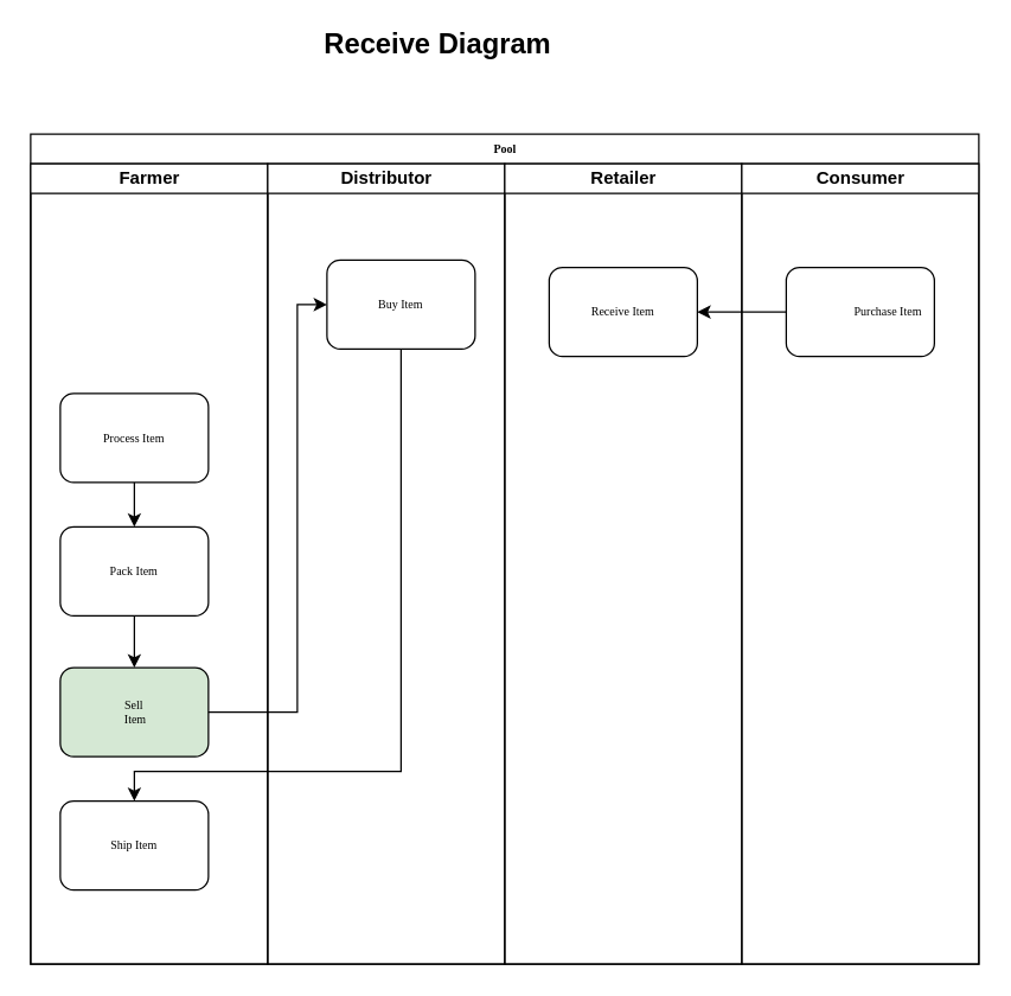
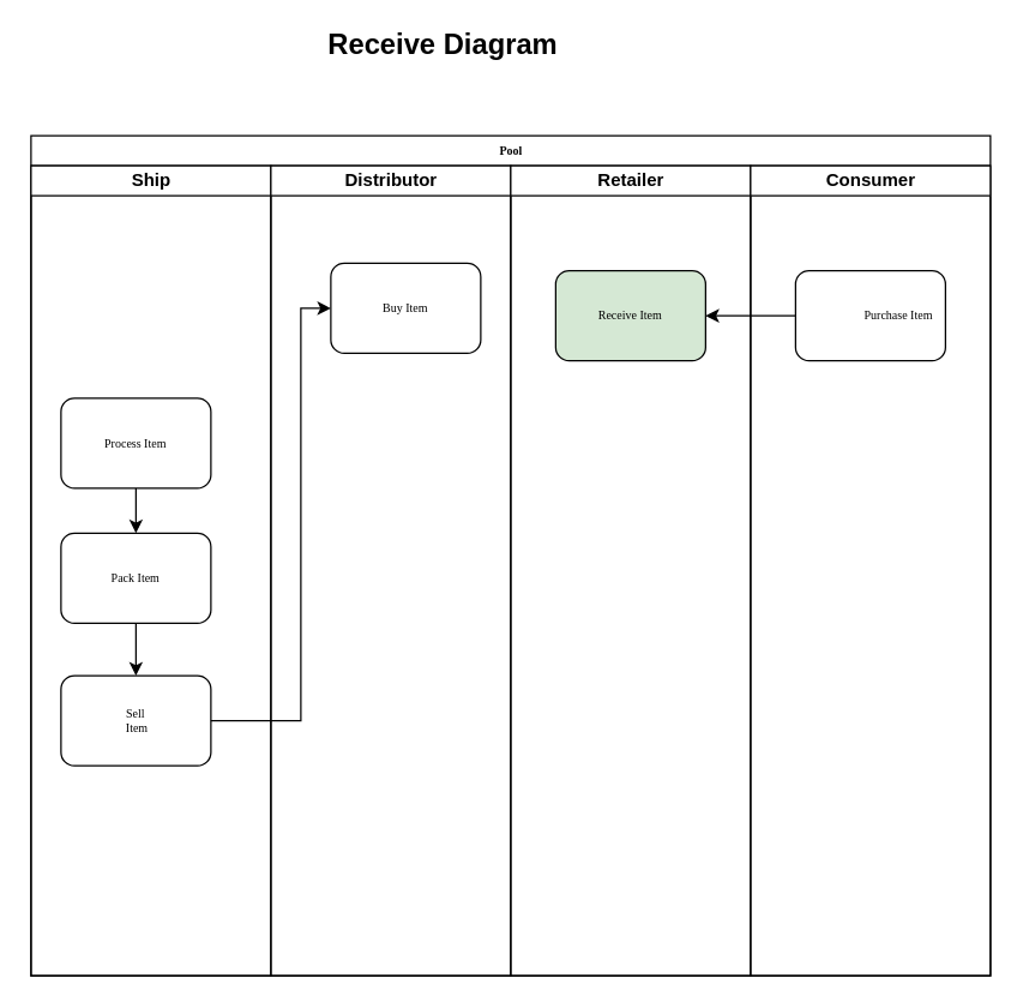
- <mxCell id="3" value="Farmer" style="swimlane;html=1;startSize=20;" parent="2" vertex="1"><mxGeometry y="20" width="160" height="540" as="geometry"><mxRectangle y="20" width="30" height="730" as="alternateBounds" /></mxGeometry></mxCell>
+ <mxCell id="3" value="Ship" style="swimlane;html=1;startSize=20;" parent="2" vertex="1"><mxGeometry y="20" width="160" height="540" as="geometry"><mxRectangle y="20" width="30" height="730" as="alternateBounds" /></mxGeometry></mxCell>
- <mxCell id="13" value="Receive Item" style="rounded=1;whiteSpace=wrap;html=1;shadow=0;labelBackgroundColor=none;strokeWidth=1;fontFamily=Verdana;fontSize=8;align=center;" parent="12" vertex="1"><mxGeometry x="30" y="70" width="100" height="60" as="geometry" /></mxCell>
+ <mxCell id="13" value="Receive Item" style="rounded=1;whiteSpace=wrap;html=1;shadow=0;labelBackgroundColor=none;strokeWidth=1;fontFamily=Verdana;fontSize=8;align=center;fillColor=#d5e8d4;" parent="12" vertex="1"><mxGeometry x="30" y="70" width="100" height="60" as="geometry" /></mxCell>
- <mxCell id="17" style="edgeStyle=orthogonalEdgeStyle;rounded=0;orthogonalLoop=1;jettySize=auto;html=1;exitX=0.5;exitY=1;exitDx=0;exitDy=0;fontSize=19;" edge="1" parent="2" source="11" target="9"><mxGeometry relative="1" as="geometry"><Array as="points"><mxPoint x="250" y="430" /><mxPoint x="70" y="430" /></Array></mxGeometry></mxCell>
- <mxCell id="8" value="Sell&lt;br&gt;&amp;nbsp;Item" style="rounded=1;whiteSpace=wrap;html=1;shadow=0;labelBackgroundColor=none;strokeWidth=1;fontFamily=Verdana;fontSize=8;align=center;fillColor=#d5e8d4;" parent="3" vertex="1"><mxGeometry x="20" y="340" width="100" height="60" as="geometry" /></mxCell>
+ <mxCell id="8" value="Sell&lt;br&gt;&amp;nbsp;Item" style="rounded=1;whiteSpace=wrap;html=1;shadow=0;labelBackgroundColor=none;strokeWidth=1;fontFamily=Verdana;fontSize=8;align=center;" parent="3" vertex="1"><mxGeometry x="20" y="340" width="100" height="60" as="geometry" /></mxCell>
- <mxCell id="9" value="Ship Item" style="rounded=1;whiteSpace=wrap;html=1;shadow=0;labelBackgroundColor=none;strokeWidth=1;fontFamily=Verdana;fontSize=8;align=center;" parent="3" vertex="1"><mxGeometry x="20" y="430" width="100" height="60" as="geometry" /></mxCell>
